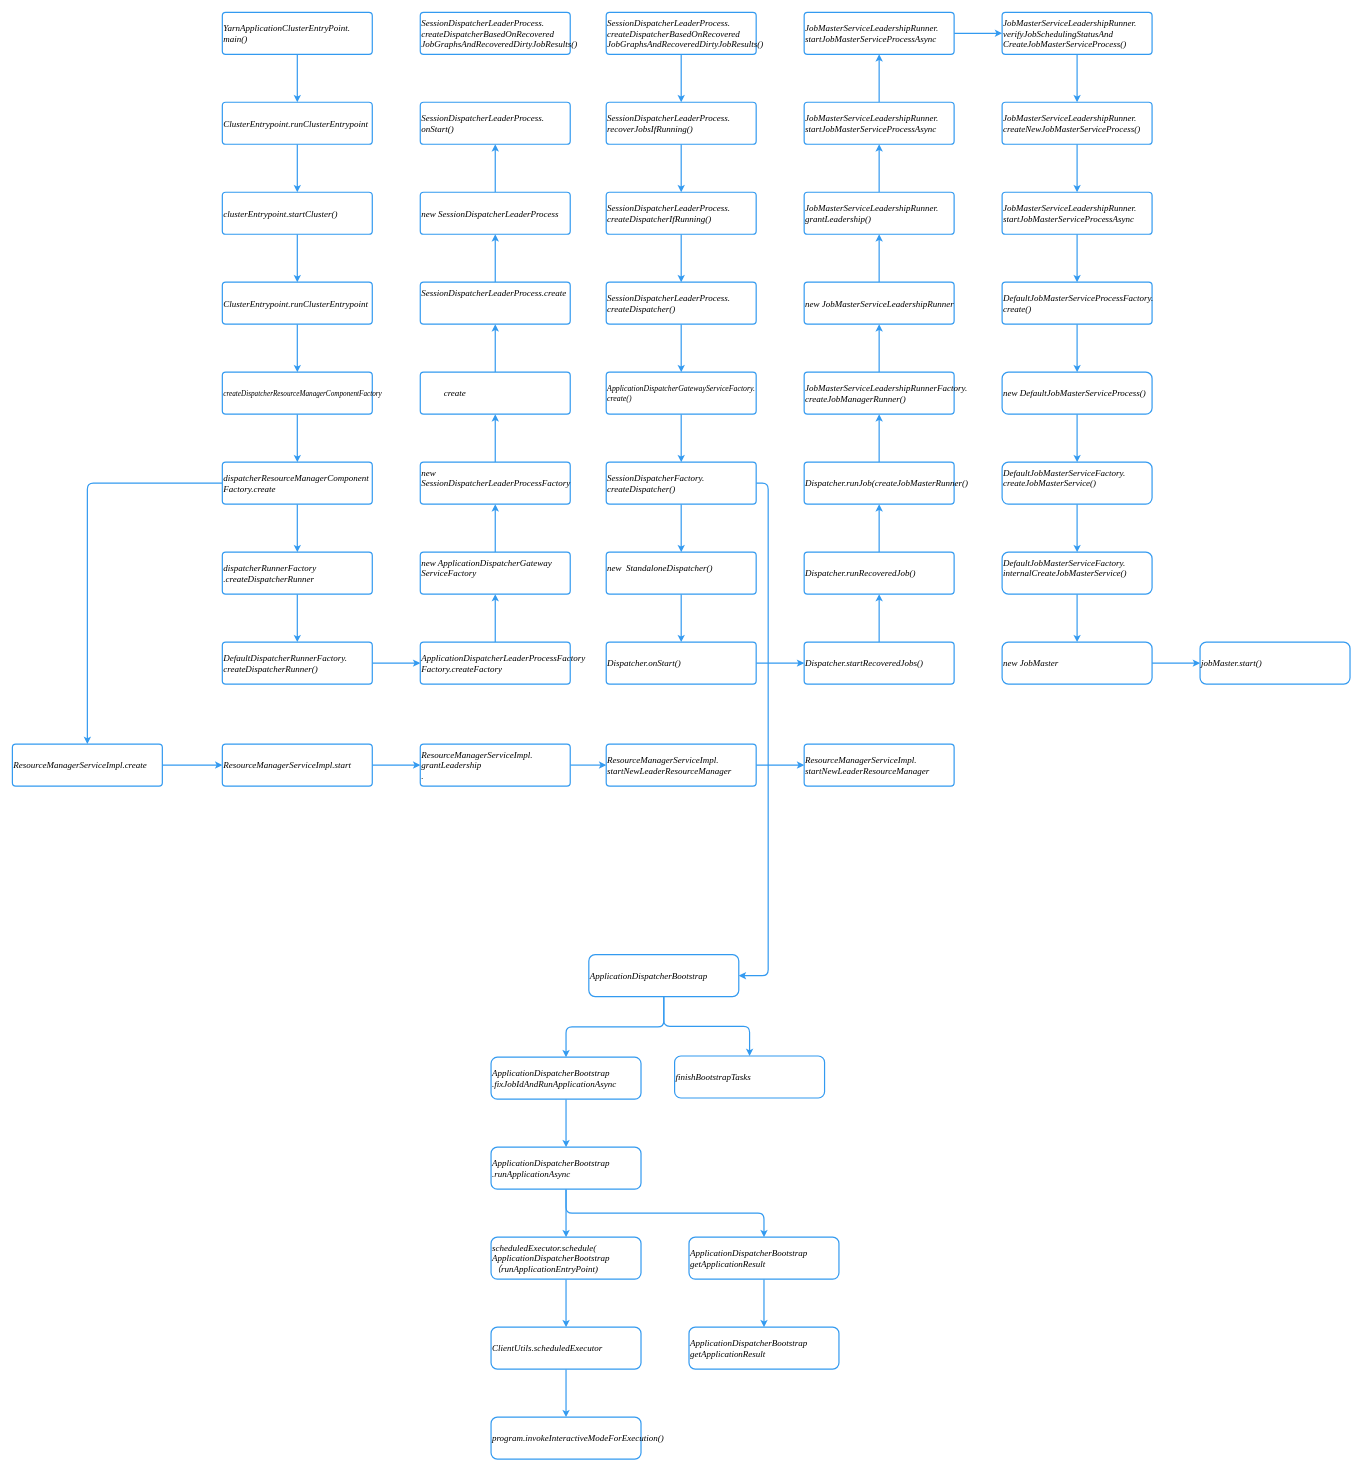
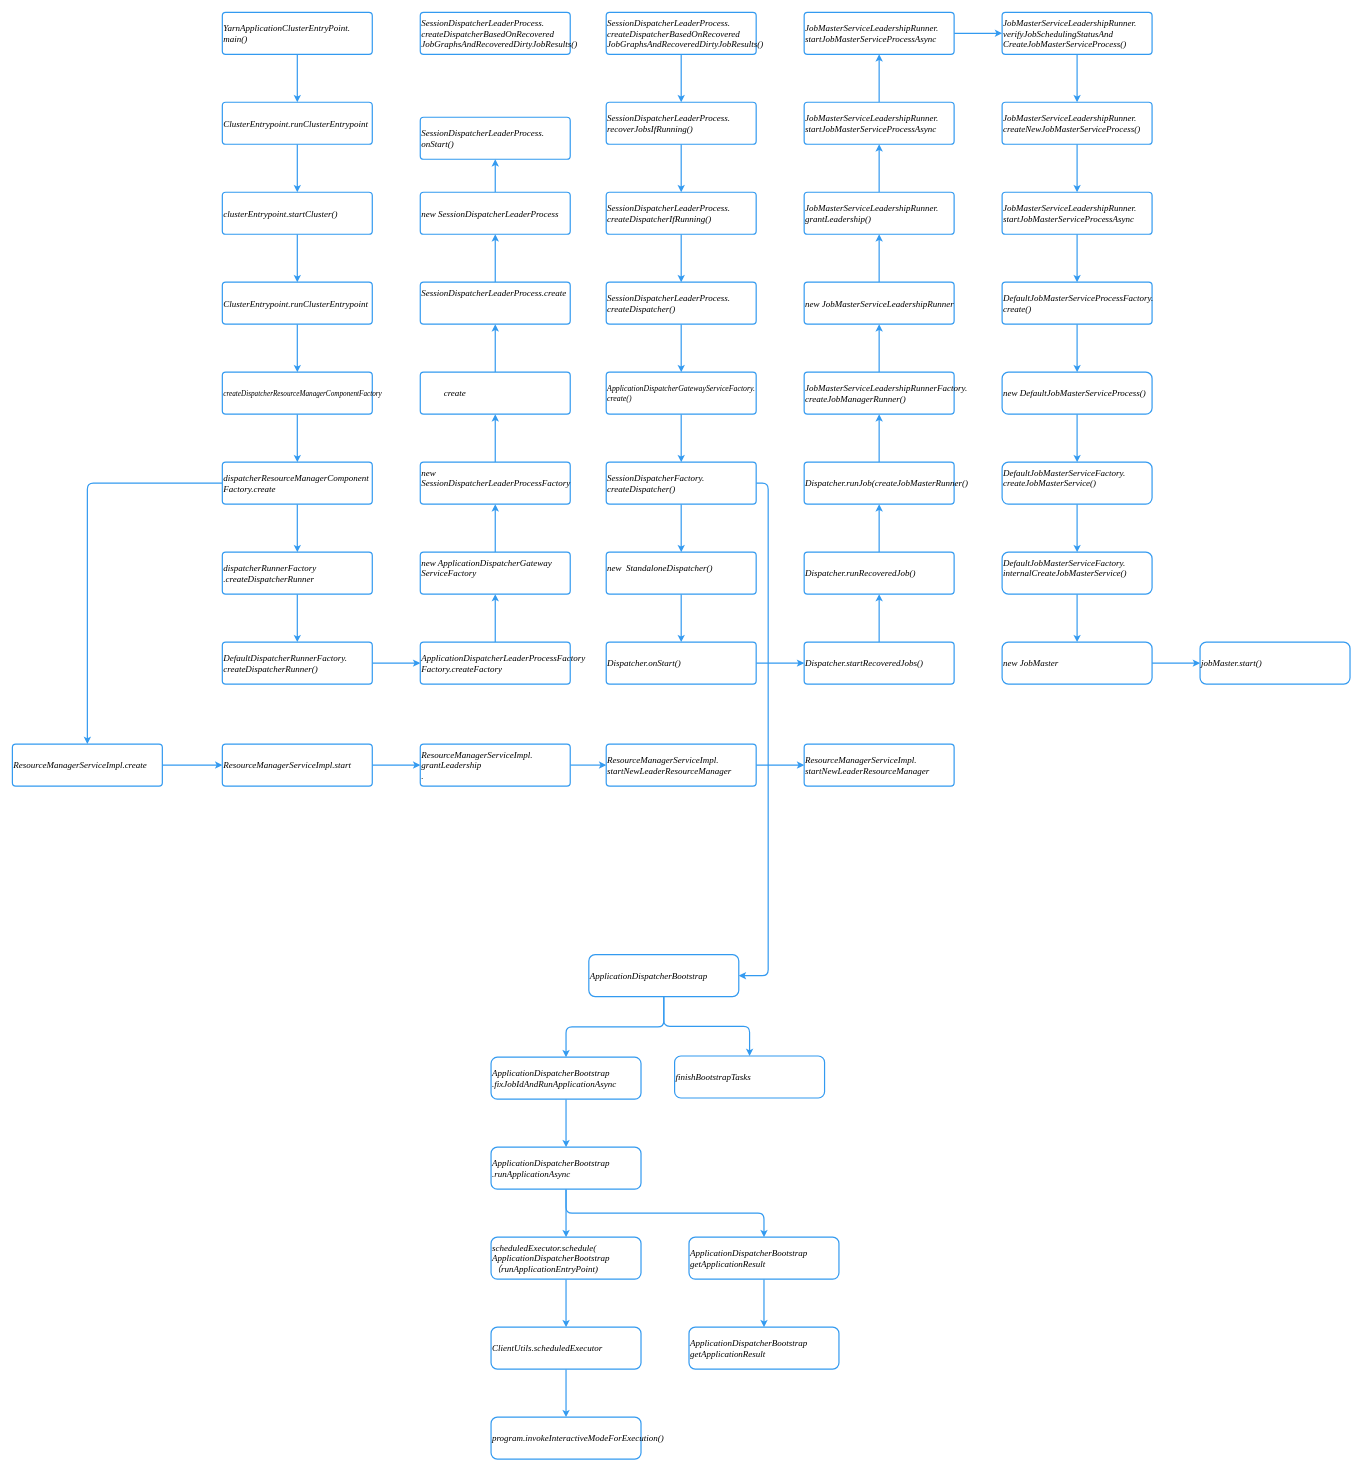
- <mxCell id="82" value="&lt;span style=&quot;font-size: 15px;&quot;&gt;SessionDispatcherLeaderProcess.&lt;br style=&quot;font-size: 15px;&quot;&gt;&lt;/span&gt;&lt;font style=&quot;font-size: 15px;&quot;&gt;onStart()&lt;br style=&quot;font-size: 15px;&quot;&gt;&lt;/font&gt;" style="rounded=1;whiteSpace=wrap;html=1;align=left;fillColor=#FFFFFF;strokeColor=#339AF0;strokeWidth=2;fontFamily=Comic Sans MS;fontSize=15;fontColor=#000000;arcSize=8;fontStyle=2" parent="1" vertex="1"><mxGeometry x="700" y="170" width="250" height="70" as="geometry" /></mxCell>
+ <mxCell id="82" value="&lt;span style=&quot;font-size: 15px;&quot;&gt;SessionDispatcherLeaderProcess.&lt;br style=&quot;font-size: 15px;&quot;&gt;&lt;/span&gt;&lt;font style=&quot;font-size: 15px;&quot;&gt;onStart()&lt;br style=&quot;font-size: 15px;&quot;&gt;&lt;/font&gt;" style="rounded=1;whiteSpace=wrap;html=1;align=left;fillColor=#FFFFFF;strokeColor=#339AF0;strokeWidth=2;fontFamily=Comic Sans MS;fontSize=15;fontColor=#000000;arcSize=8;fontStyle=2" parent="1" vertex="1"><mxGeometry x="700" y="195" width="250" height="70" as="geometry" /></mxCell>
